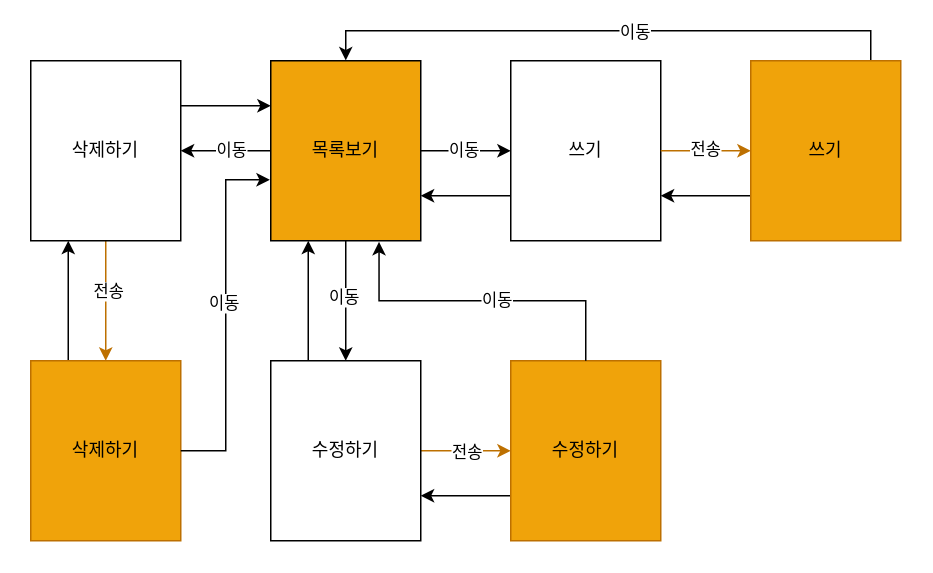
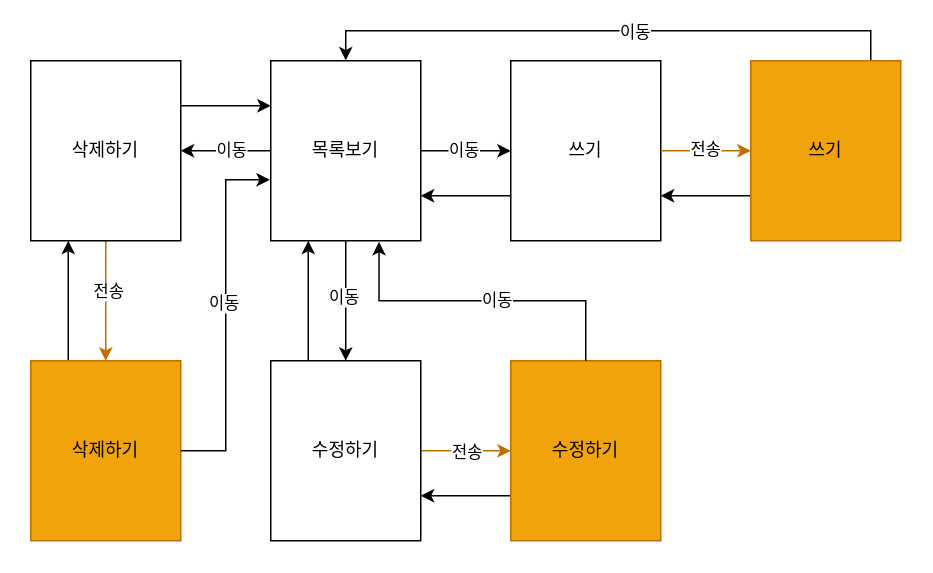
- <mxCell id="6" value="목록보기" style="whiteSpace=wrap;html=1;fillColor=#f0a30a;" vertex="1" parent="1"><mxGeometry x="180" y="40" width="100" height="120" as="geometry" /></mxCell>
+ <mxCell id="6" value="목록보기" style="whiteSpace=wrap;html=1;" vertex="1" parent="1"><mxGeometry x="180" y="40" width="100" height="120" as="geometry" /></mxCell>
